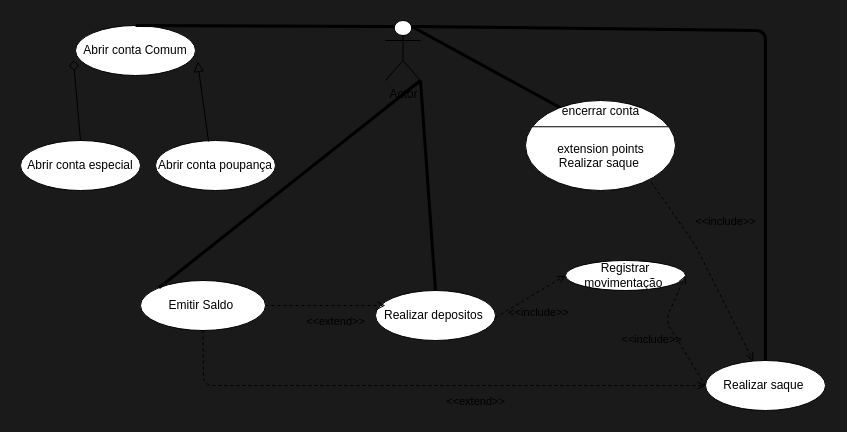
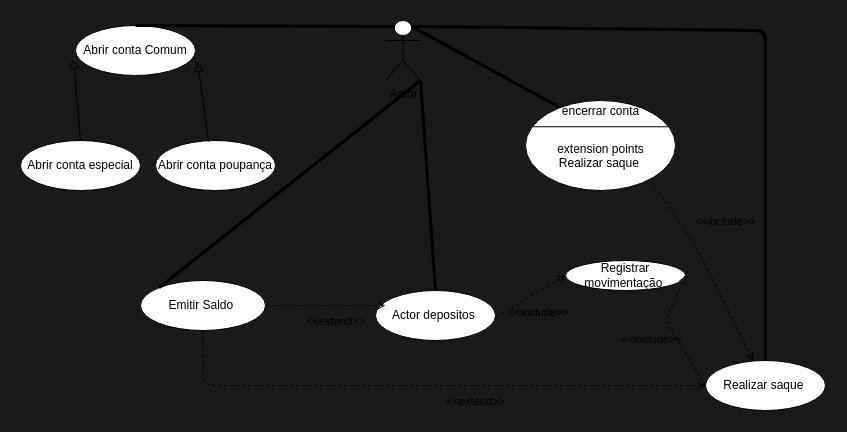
- <mxCell id="6" value="Realizar depositos&amp;nbsp;" style="ellipse;whiteSpace=wrap;html=1;" vertex="1" parent="1"><mxGeometry x="375" y="290" width="120" height="50" as="geometry" /></mxCell>
+ <mxCell id="6" value="Actor depositos&amp;nbsp;" style="ellipse;whiteSpace=wrap;html=1;" vertex="1" parent="1"><mxGeometry x="375" y="290" width="120" height="50" as="geometry" /></mxCell>
